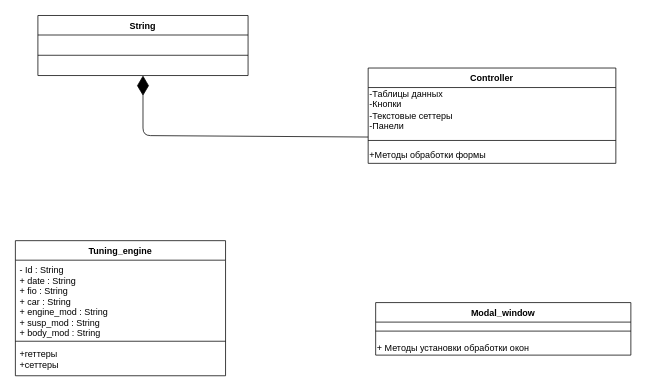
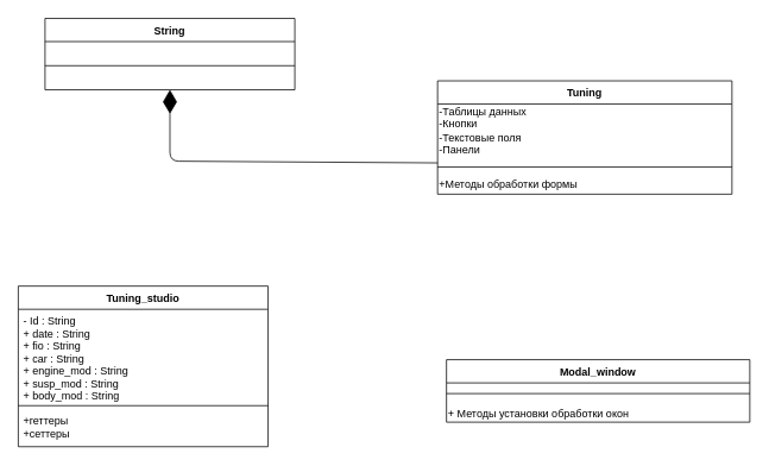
- <mxCell id="4" value="Controller" style="swimlane;fontStyle=1;align=center;verticalAlign=top;childLayout=stackLayout;horizontal=1;startSize=26;horizontalStack=0;resizeParent=1;resizeParentMax=0;resizeLast=0;collapsible=1;marginBottom=0;" parent="1" vertex="1"><mxGeometry x="490" y="90" width="330" height="127" as="geometry" /></mxCell>
+ <mxCell id="4" value="Tuning" style="swimlane;fontStyle=1;align=center;verticalAlign=top;childLayout=stackLayout;horizontal=1;startSize=26;horizontalStack=0;resizeParent=1;resizeParentMax=0;resizeLast=0;collapsible=1;marginBottom=0;" parent="1" vertex="1"><mxGeometry x="490" y="90" width="330" height="127" as="geometry" /></mxCell>
- <mxCell id="5" value="-Таблицы данных&lt;br&gt;&lt;div&gt;&lt;span&gt;-Кнопки&lt;/span&gt;&lt;/div&gt;&lt;div&gt;&lt;span&gt;-Текстовые сеттеры&lt;/span&gt;&lt;/div&gt;&lt;div&gt;-Панели&lt;/div&gt;" style="text;html=1;align=left;verticalAlign=middle;resizable=0;points=[];autosize=1;" parent="4" vertex="1"><mxGeometry y="26" width="330" height="60" as="geometry" /></mxCell>
+ <mxCell id="5" value="-Таблицы данных&lt;br&gt;&lt;div&gt;&lt;span&gt;-Кнопки&lt;/span&gt;&lt;/div&gt;&lt;div&gt;&lt;span&gt;-Текстовые поля&lt;/span&gt;&lt;/div&gt;&lt;div&gt;-Панели&lt;/div&gt;" style="text;html=1;align=left;verticalAlign=middle;resizable=0;points=[];autosize=1;" parent="4" vertex="1"><mxGeometry y="26" width="330" height="60" as="geometry" /></mxCell>
- <mxCell id="12" value="Tuning_engine" style="swimlane;fontStyle=1;align=center;verticalAlign=top;childLayout=stackLayout;horizontal=1;startSize=26;horizontalStack=0;resizeParent=1;resizeParentMax=0;resizeLast=0;collapsible=1;marginBottom=0;" parent="1" vertex="1"><mxGeometry x="20" y="320" width="280" height="180" as="geometry" /></mxCell>
+ <mxCell id="12" value="Tuning_studio" style="swimlane;fontStyle=1;align=center;verticalAlign=top;childLayout=stackLayout;horizontal=1;startSize=26;horizontalStack=0;resizeParent=1;resizeParentMax=0;resizeLast=0;collapsible=1;marginBottom=0;" parent="1" vertex="1"><mxGeometry x="20" y="320" width="280" height="180" as="geometry" /></mxCell>
